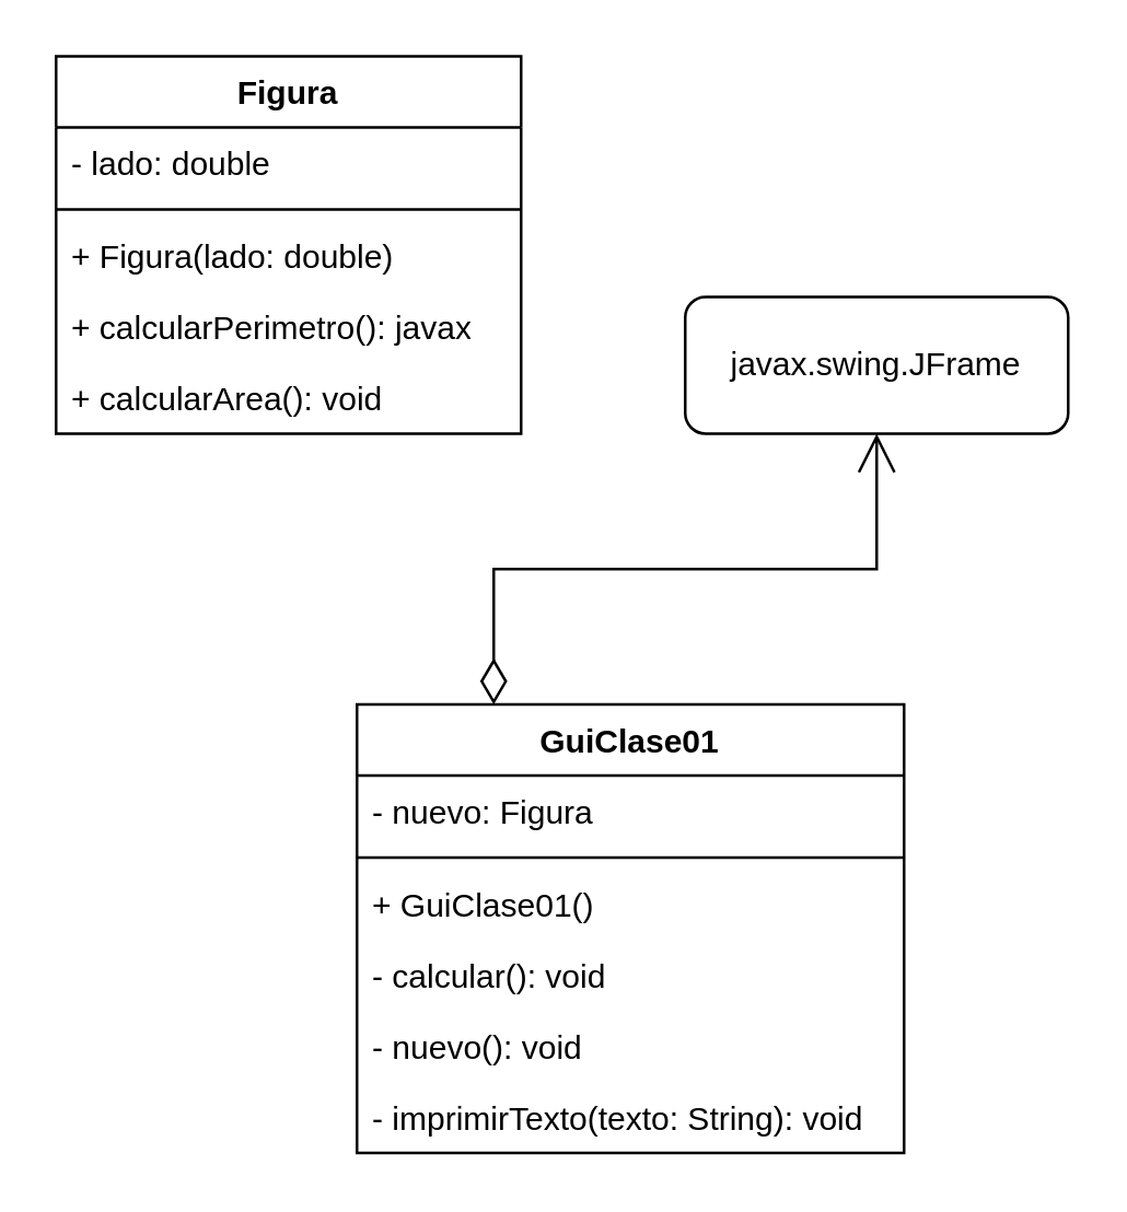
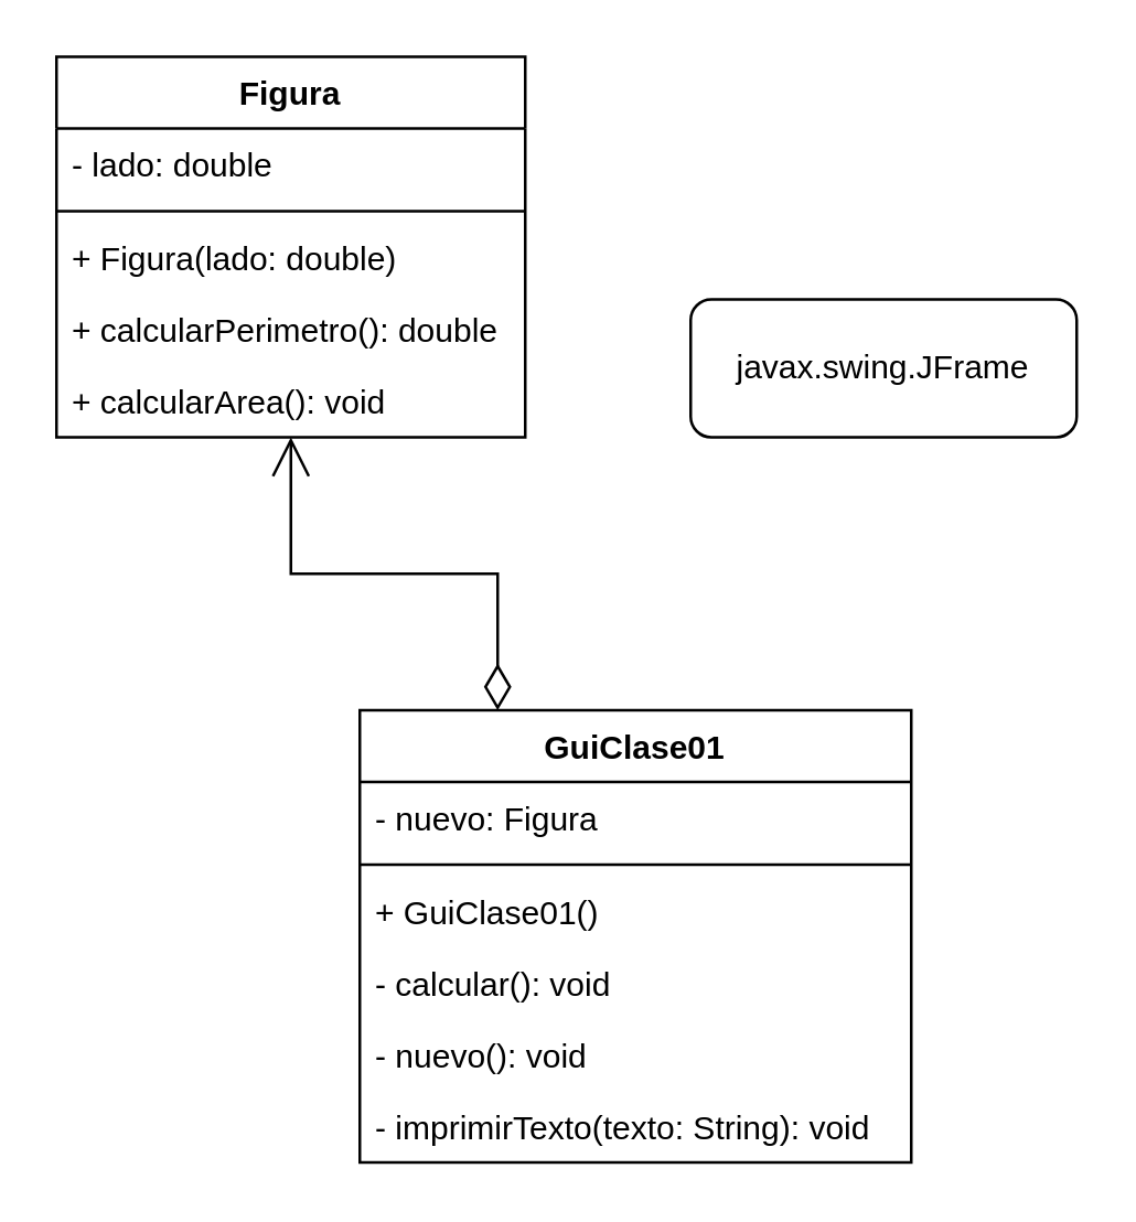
- <mxCell id="6" value="+&amp;nbsp;calcularPerimetro(): javax" style="text;strokeColor=none;fillColor=none;align=left;verticalAlign=top;spacingLeft=4;spacingRight=4;overflow=hidden;rotatable=0;points=[[0,0.5],[1,0.5]];portConstraint=eastwest;whiteSpace=wrap;html=1;" vertex="1" parent="2"><mxGeometry y="86" width="170" height="26" as="geometry" /></mxCell>
+ <mxCell id="6" value="+&amp;nbsp;calcularPerimetro(): double" style="text;strokeColor=none;fillColor=none;align=left;verticalAlign=top;spacingLeft=4;spacingRight=4;overflow=hidden;rotatable=0;points=[[0,0.5],[1,0.5]];portConstraint=eastwest;whiteSpace=wrap;html=1;" vertex="1" parent="2"><mxGeometry y="86" width="170" height="26" as="geometry" /></mxCell>
- <mxCell id="16" value="" style="endArrow=open;html=1;endSize=12;startArrow=diamondThin;startSize=14;startFill=0;edgeStyle=orthogonalEdgeStyle;align=left;verticalAlign=bottom;rounded=0;exitX=0.25;exitY=0;exitDx=0;exitDy=0;" edge="1" parent="1" source="8" target="15"><mxGeometry x="-1" y="3" relative="1" as="geometry"><mxPoint x="-10" y="190" as="sourcePoint" /><mxPoint x="150" y="190" as="targetPoint" /></mxGeometry></mxCell>
+ <mxCell id="16" value="" style="endArrow=open;html=1;endSize=12;startArrow=diamondThin;startSize=14;startFill=0;edgeStyle=orthogonalEdgeStyle;align=left;verticalAlign=bottom;rounded=0;entryX=0.5;entryY=1;entryDx=0;entryDy=0;exitX=0.25;exitY=0;exitDx=0;exitDy=0;" edge="1" parent="1" source="8" target="2"><mxGeometry x="-1" y="3" relative="1" as="geometry"><mxPoint x="-10" y="190" as="sourcePoint" /><mxPoint x="150" y="190" as="targetPoint" /></mxGeometry></mxCell>
